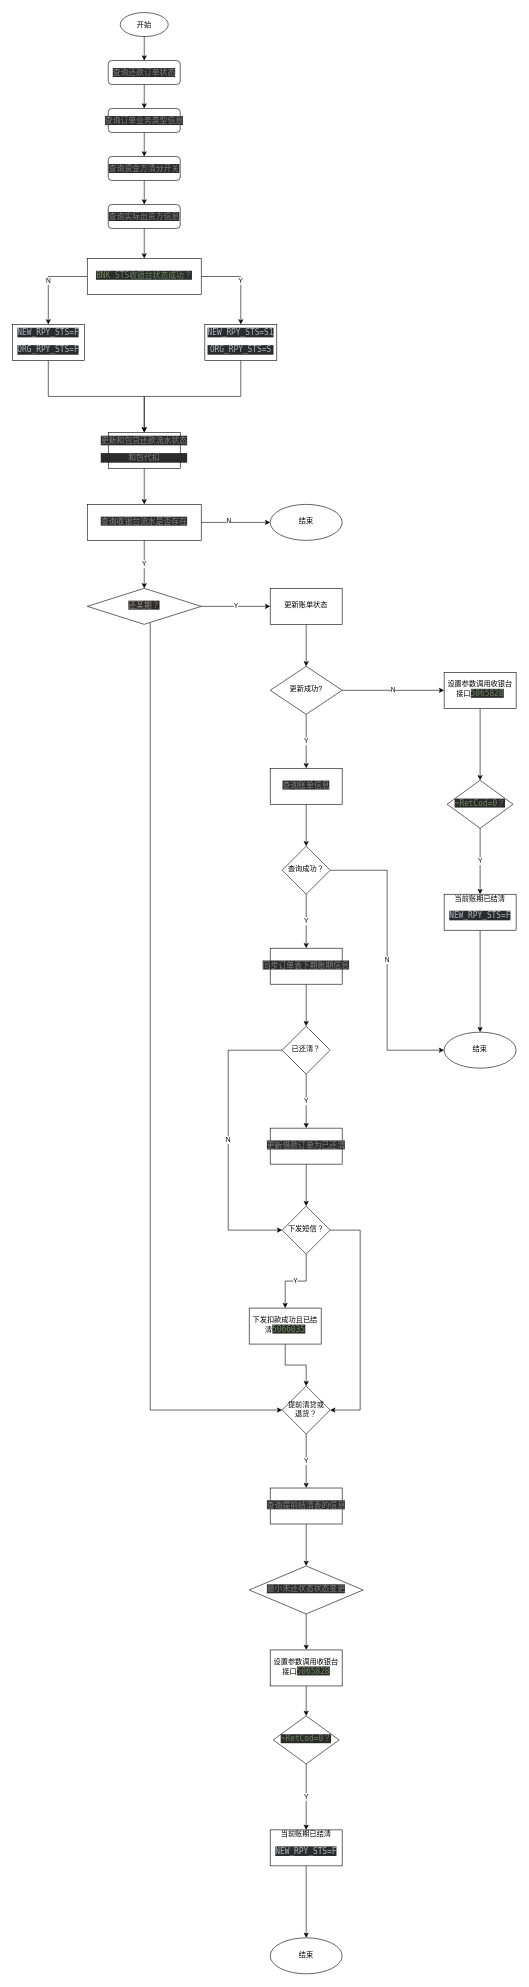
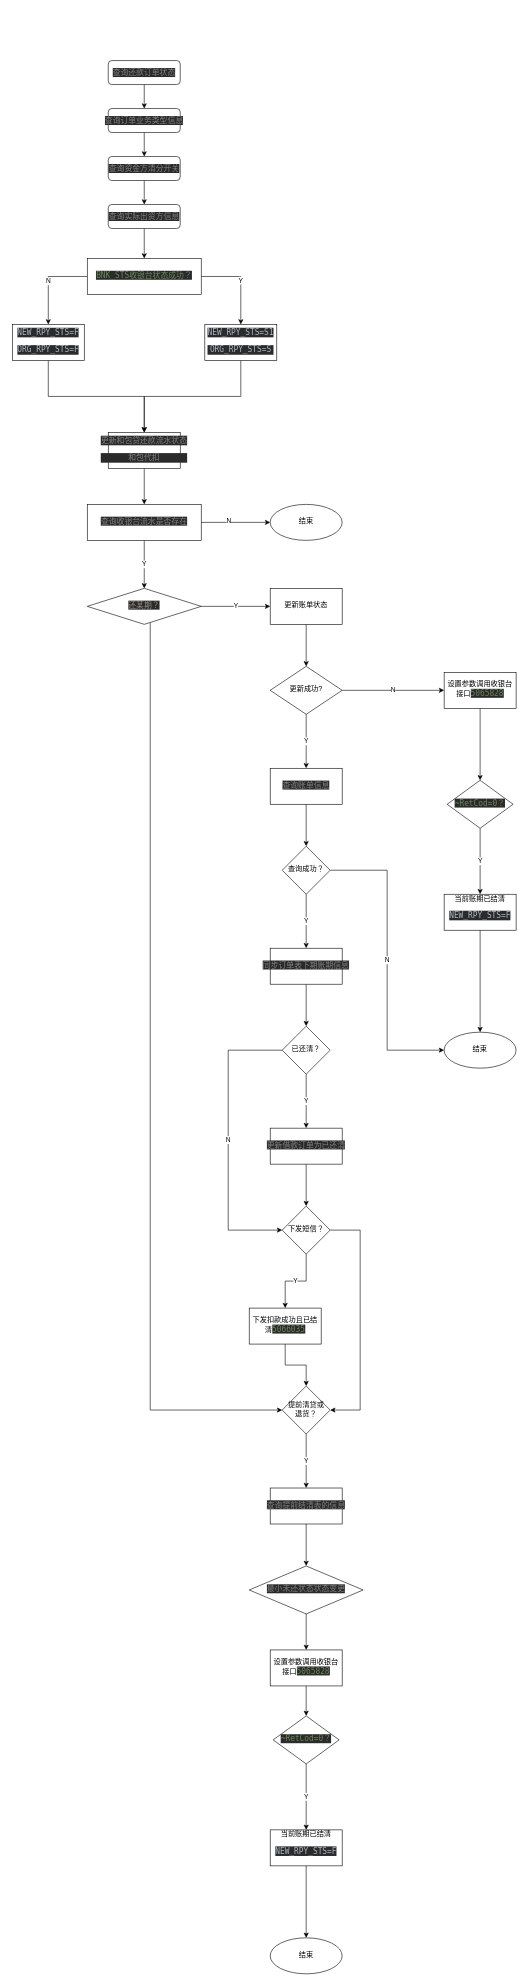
- <mxCell id="5" value="开始" style="ellipse;whiteSpace=wrap;html=1;rounded=0;sketch=0;" parent="1" vertex="1"><mxGeometry x="200" y="20" width="80" height="40" as="geometry" /></mxCell>
- <mxCell id="4" style="edgeStyle=orthogonalEdgeStyle;curved=0;rounded=1;sketch=0;orthogonalLoop=1;jettySize=auto;html=1;entryX=0.5;entryY=0;entryDx=0;entryDy=0;" parent="1" source="5" target="3" edge="1"><mxGeometry relative="1" as="geometry" /></mxCell>
